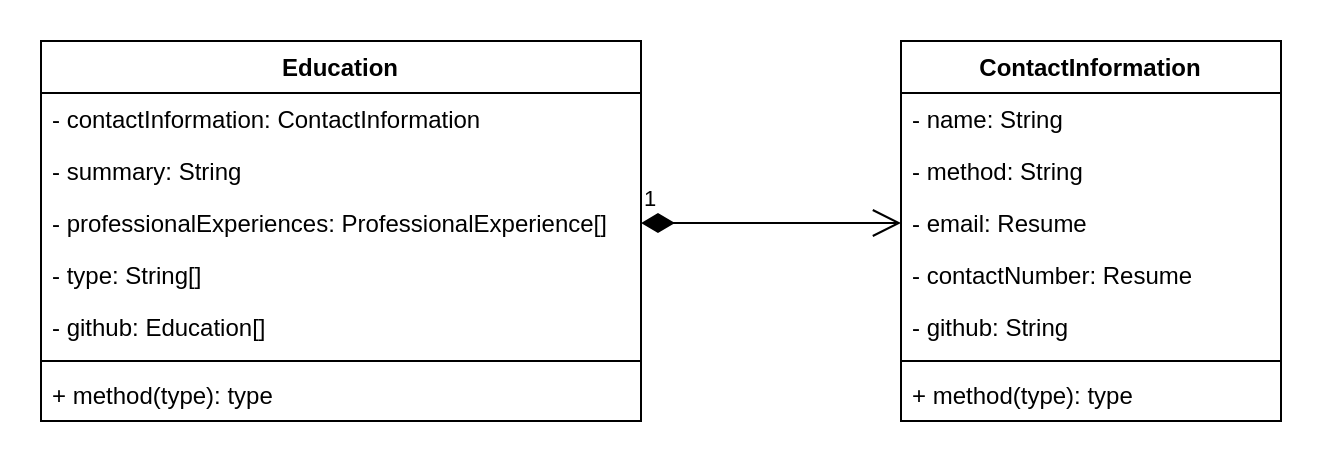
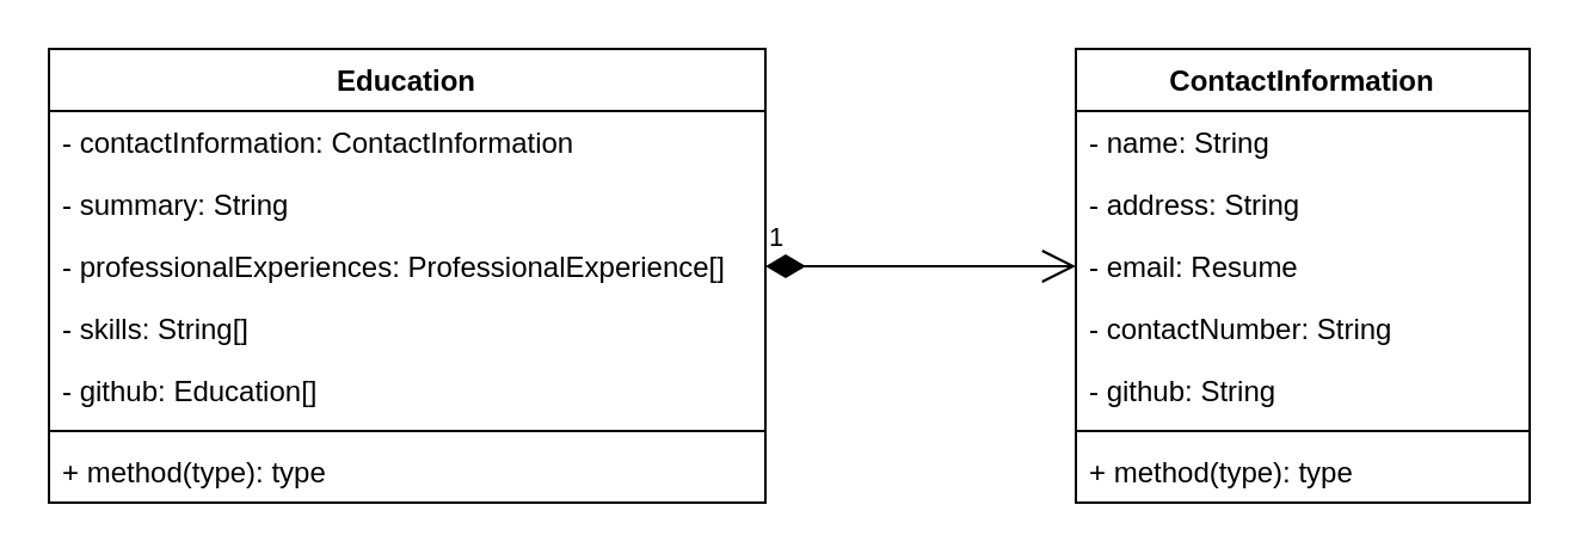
- <mxCell id="12" value="- method: String" style="text;strokeColor=none;fillColor=none;align=left;verticalAlign=top;spacingLeft=4;spacingRight=4;overflow=hidden;rotatable=0;points=[[0,0.5],[1,0.5]];portConstraint=eastwest;whiteSpace=wrap;html=1;" vertex="1" parent="10"><mxGeometry y="52" width="190" height="26" as="geometry" /></mxCell>
+ <mxCell id="12" value="- address: String" style="text;strokeColor=none;fillColor=none;align=left;verticalAlign=top;spacingLeft=4;spacingRight=4;overflow=hidden;rotatable=0;points=[[0,0.5],[1,0.5]];portConstraint=eastwest;whiteSpace=wrap;html=1;" vertex="1" parent="10"><mxGeometry y="52" width="190" height="26" as="geometry" /></mxCell>
- <mxCell id="6" value="- type: String[]" style="text;strokeColor=none;fillColor=none;align=left;verticalAlign=top;spacingLeft=4;spacingRight=4;overflow=hidden;rotatable=0;points=[[0,0.5],[1,0.5]];portConstraint=eastwest;whiteSpace=wrap;html=1;" parent="2" vertex="1"><mxGeometry y="104" width="300" height="26" as="geometry" /></mxCell>
+ <mxCell id="6" value="- skills: String[]" style="text;strokeColor=none;fillColor=none;align=left;verticalAlign=top;spacingLeft=4;spacingRight=4;overflow=hidden;rotatable=0;points=[[0,0.5],[1,0.5]];portConstraint=eastwest;whiteSpace=wrap;html=1;" parent="2" vertex="1"><mxGeometry y="104" width="300" height="26" as="geometry" /></mxCell>
- <mxCell id="14" value="- contactNumber: Resume" style="text;strokeColor=none;fillColor=none;align=left;verticalAlign=top;spacingLeft=4;spacingRight=4;overflow=hidden;rotatable=0;points=[[0,0.5],[1,0.5]];portConstraint=eastwest;whiteSpace=wrap;html=1;" vertex="1" parent="10"><mxGeometry y="104" width="190" height="26" as="geometry" /></mxCell>
+ <mxCell id="14" value="- contactNumber: String" style="text;strokeColor=none;fillColor=none;align=left;verticalAlign=top;spacingLeft=4;spacingRight=4;overflow=hidden;rotatable=0;points=[[0,0.5],[1,0.5]];portConstraint=eastwest;whiteSpace=wrap;html=1;" vertex="1" parent="10"><mxGeometry y="104" width="190" height="26" as="geometry" /></mxCell>
